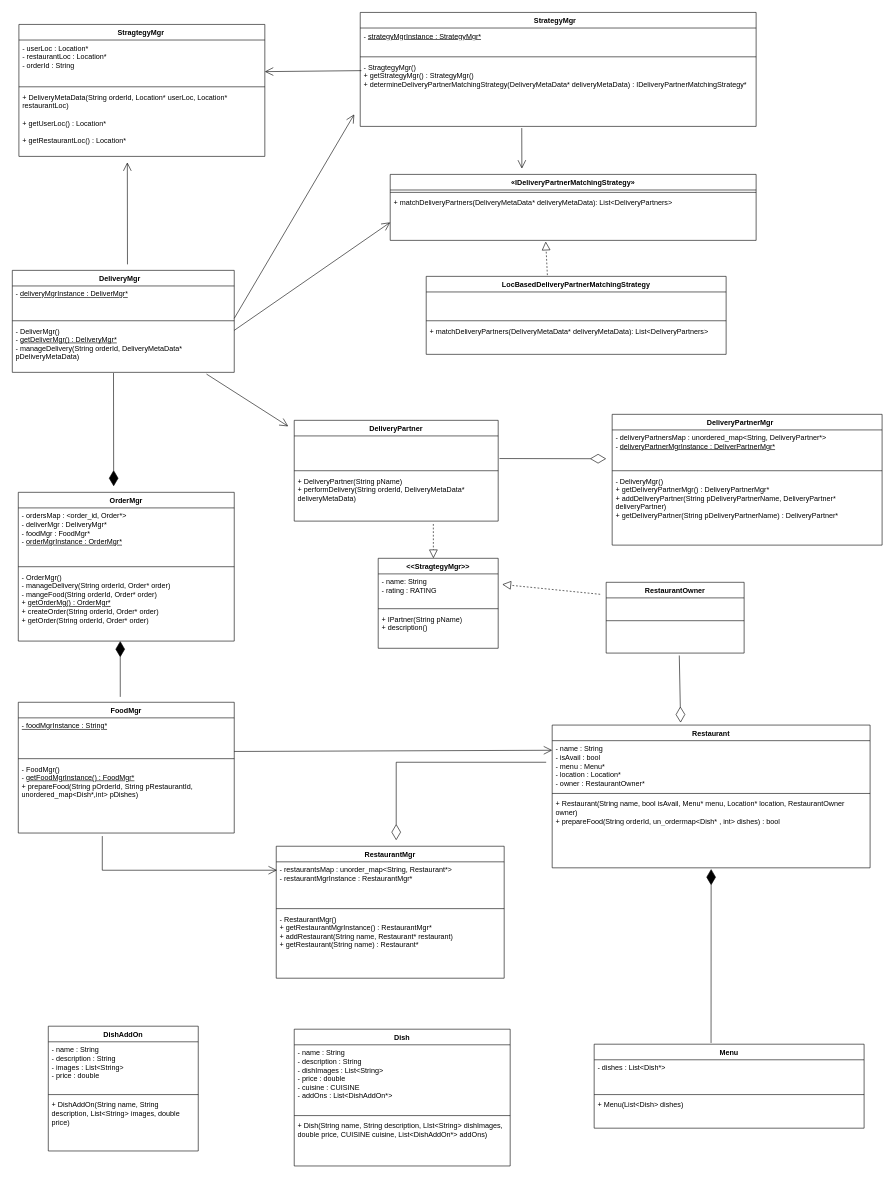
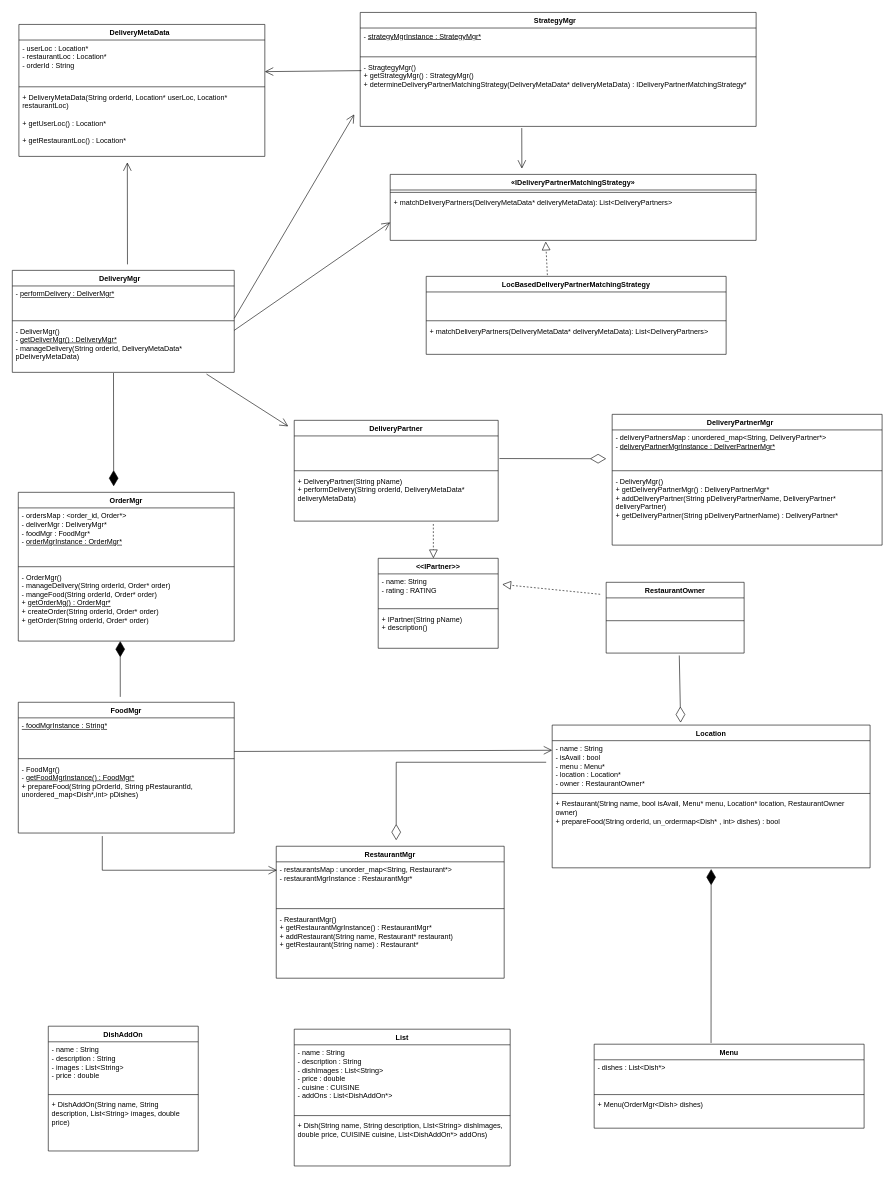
- <mxCell id="10" value="StragtegyMgr&lt;span style=&quot;white-space: pre;&quot;&gt;&#09;&lt;/span&gt;" style="swimlane;fontStyle=1;align=center;verticalAlign=top;childLayout=stackLayout;horizontal=1;startSize=26;horizontalStack=0;resizeParent=1;resizeParentMax=0;resizeLast=0;collapsible=1;marginBottom=0;whiteSpace=wrap;html=1;" vertex="1" parent="1"><mxGeometry x="31" y="40" width="410" height="220" as="geometry" /></mxCell>
+ <mxCell id="10" value="DeliveryMetaData&lt;span style=&quot;white-space: pre;&quot;&gt;&#09;&lt;/span&gt;" style="swimlane;fontStyle=1;align=center;verticalAlign=top;childLayout=stackLayout;horizontal=1;startSize=26;horizontalStack=0;resizeParent=1;resizeParentMax=0;resizeLast=0;collapsible=1;marginBottom=0;whiteSpace=wrap;html=1;" vertex="1" parent="1"><mxGeometry x="31" y="40" width="410" height="220" as="geometry" /></mxCell>
- <mxCell id="7" value="- &lt;u&gt;deliveryMgrInstance : DeliverMgr*&lt;/u&gt;&lt;div&gt;&lt;br&gt;&lt;/div&gt;" style="text;strokeColor=none;fillColor=none;align=left;verticalAlign=top;spacingLeft=4;spacingRight=4;overflow=hidden;rotatable=0;points=[[0,0.5],[1,0.5]];portConstraint=eastwest;whiteSpace=wrap;html=1;" vertex="1" parent="6"><mxGeometry y="26" width="370" height="54" as="geometry" /></mxCell>
+ <mxCell id="7" value="- &lt;u&gt;performDelivery : DeliverMgr*&lt;/u&gt;&lt;div&gt;&lt;br&gt;&lt;/div&gt;" style="text;strokeColor=none;fillColor=none;align=left;verticalAlign=top;spacingLeft=4;spacingRight=4;overflow=hidden;rotatable=0;points=[[0,0.5],[1,0.5]];portConstraint=eastwest;whiteSpace=wrap;html=1;" vertex="1" parent="6"><mxGeometry y="26" width="370" height="54" as="geometry" /></mxCell>
- <mxCell id="37" value="&amp;lt;&amp;lt;StragtegyMgr&amp;gt;&amp;gt;" style="swimlane;fontStyle=1;align=center;verticalAlign=top;childLayout=stackLayout;horizontal=1;startSize=26;horizontalStack=0;resizeParent=1;resizeParentMax=0;resizeLast=0;collapsible=1;marginBottom=0;whiteSpace=wrap;html=1;" vertex="1" parent="1"><mxGeometry x="630" y="930" width="200" height="150" as="geometry" /></mxCell>
+ <mxCell id="37" value="&amp;lt;&amp;lt;IPartner&amp;gt;&amp;gt;" style="swimlane;fontStyle=1;align=center;verticalAlign=top;childLayout=stackLayout;horizontal=1;startSize=26;horizontalStack=0;resizeParent=1;resizeParentMax=0;resizeLast=0;collapsible=1;marginBottom=0;whiteSpace=wrap;html=1;" vertex="1" parent="1"><mxGeometry x="630" y="930" width="200" height="150" as="geometry" /></mxCell>
- <mxCell id="57" value="Restaurant" style="swimlane;fontStyle=1;align=center;verticalAlign=top;childLayout=stackLayout;horizontal=1;startSize=26;horizontalStack=0;resizeParent=1;resizeParentMax=0;resizeLast=0;collapsible=1;marginBottom=0;whiteSpace=wrap;html=1;" vertex="1" parent="1"><mxGeometry x="920" y="1208" width="530" height="238" as="geometry" /></mxCell>
+ <mxCell id="57" value="Location" style="swimlane;fontStyle=1;align=center;verticalAlign=top;childLayout=stackLayout;horizontal=1;startSize=26;horizontalStack=0;resizeParent=1;resizeParentMax=0;resizeLast=0;collapsible=1;marginBottom=0;whiteSpace=wrap;html=1;" vertex="1" parent="1"><mxGeometry x="920" y="1208" width="530" height="238" as="geometry" /></mxCell>
- <mxCell id="74" value="Dish&lt;div&gt;&lt;br&gt;&lt;/div&gt;" style="swimlane;fontStyle=1;align=center;verticalAlign=top;childLayout=stackLayout;horizontal=1;startSize=26;horizontalStack=0;resizeParent=1;resizeParentMax=0;resizeLast=0;collapsible=1;marginBottom=0;whiteSpace=wrap;html=1;" vertex="1" parent="1"><mxGeometry x="490" y="1715" width="360" height="228" as="geometry" /></mxCell>
+ <mxCell id="74" value="List&lt;div&gt;&lt;br&gt;&lt;/div&gt;" style="swimlane;fontStyle=1;align=center;verticalAlign=top;childLayout=stackLayout;horizontal=1;startSize=26;horizontalStack=0;resizeParent=1;resizeParentMax=0;resizeLast=0;collapsible=1;marginBottom=0;whiteSpace=wrap;html=1;" vertex="1" parent="1"><mxGeometry x="490" y="1715" width="360" height="228" as="geometry" /></mxCell>
- <mxCell id="72" value="&lt;div&gt;+ Menu(List&amp;lt;Dish&amp;gt; dishes)&lt;/div&gt;" style="text;strokeColor=none;fillColor=none;align=left;verticalAlign=top;spacingLeft=4;spacingRight=4;overflow=hidden;rotatable=0;points=[[0,0.5],[1,0.5]];portConstraint=eastwest;whiteSpace=wrap;html=1;" vertex="1" parent="69"><mxGeometry y="88" width="450" height="52" as="geometry" /></mxCell>
+ <mxCell id="72" value="&lt;div&gt;+ Menu(OrderMgr&amp;lt;Dish&amp;gt; dishes)&lt;/div&gt;" style="text;strokeColor=none;fillColor=none;align=left;verticalAlign=top;spacingLeft=4;spacingRight=4;overflow=hidden;rotatable=0;points=[[0,0.5],[1,0.5]];portConstraint=eastwest;whiteSpace=wrap;html=1;" vertex="1" parent="69"><mxGeometry y="88" width="450" height="52" as="geometry" /></mxCell>
